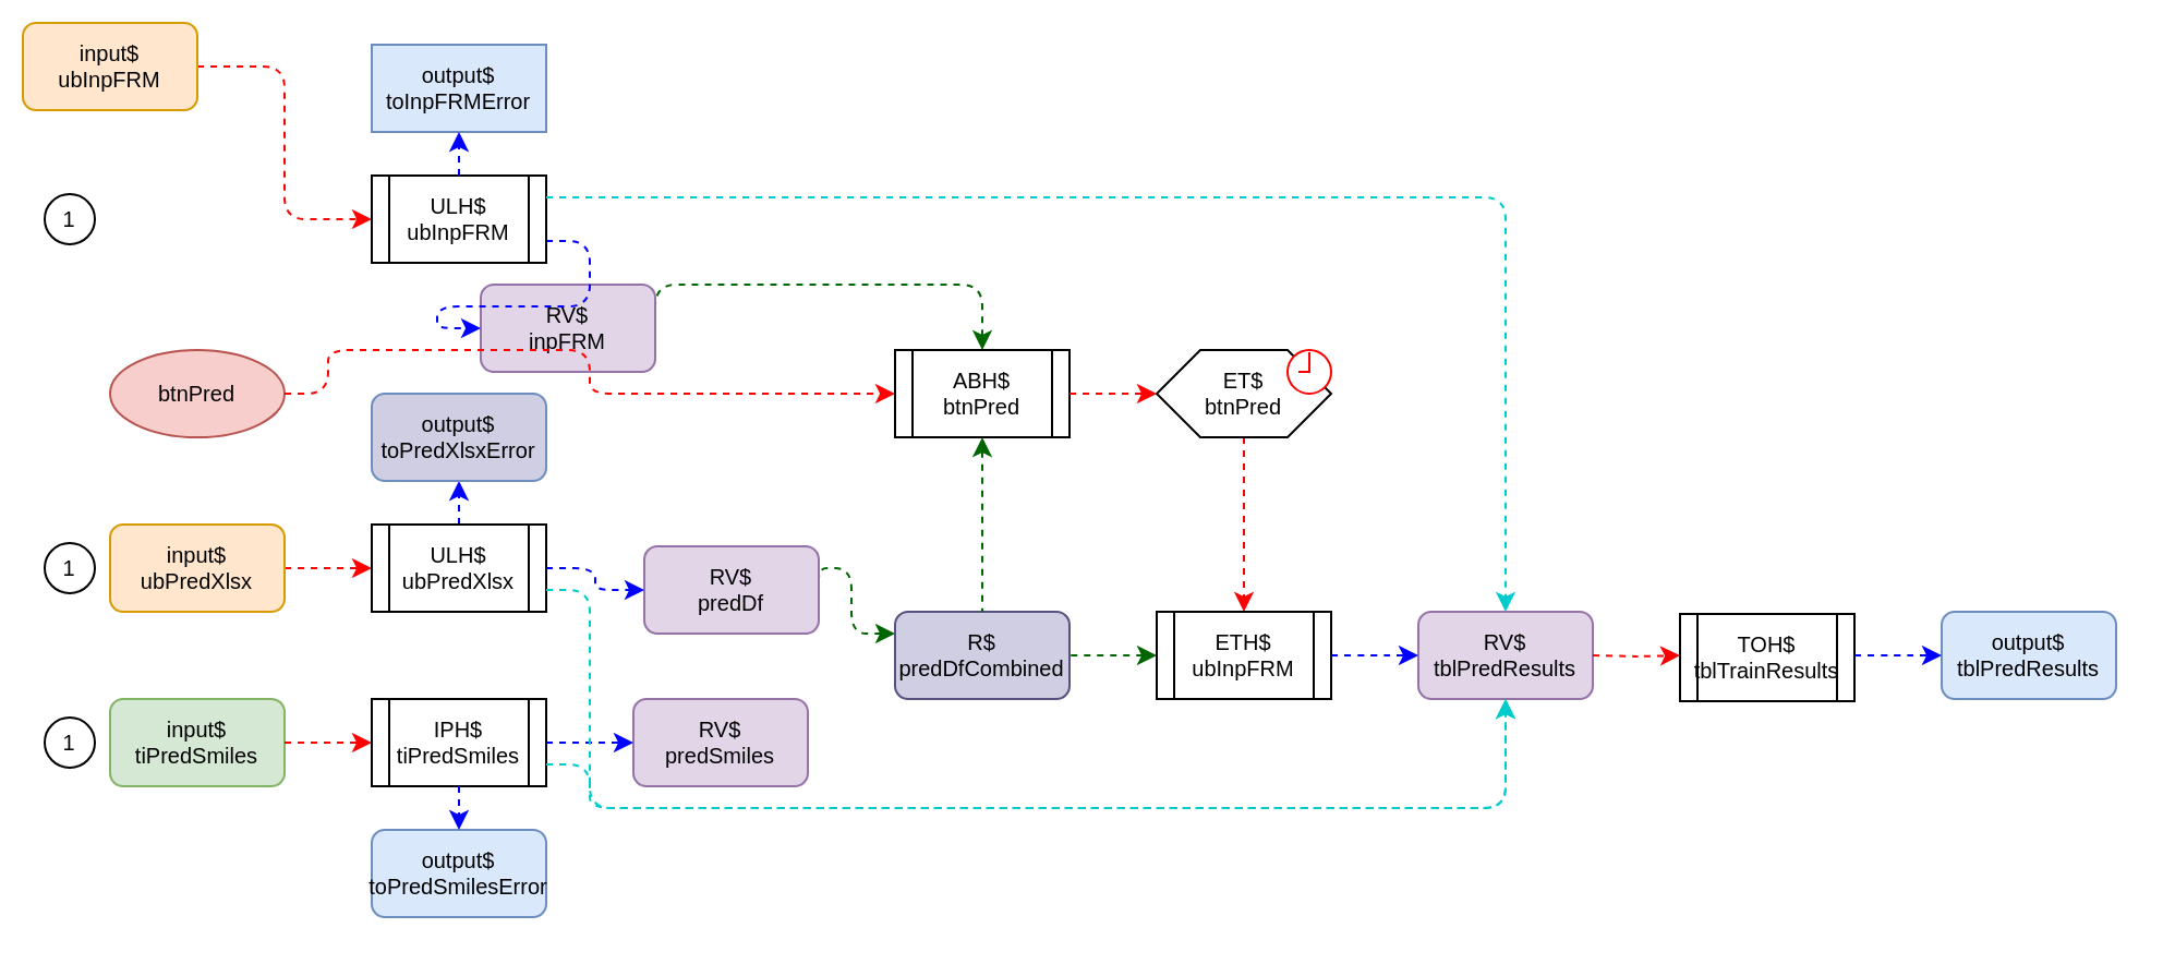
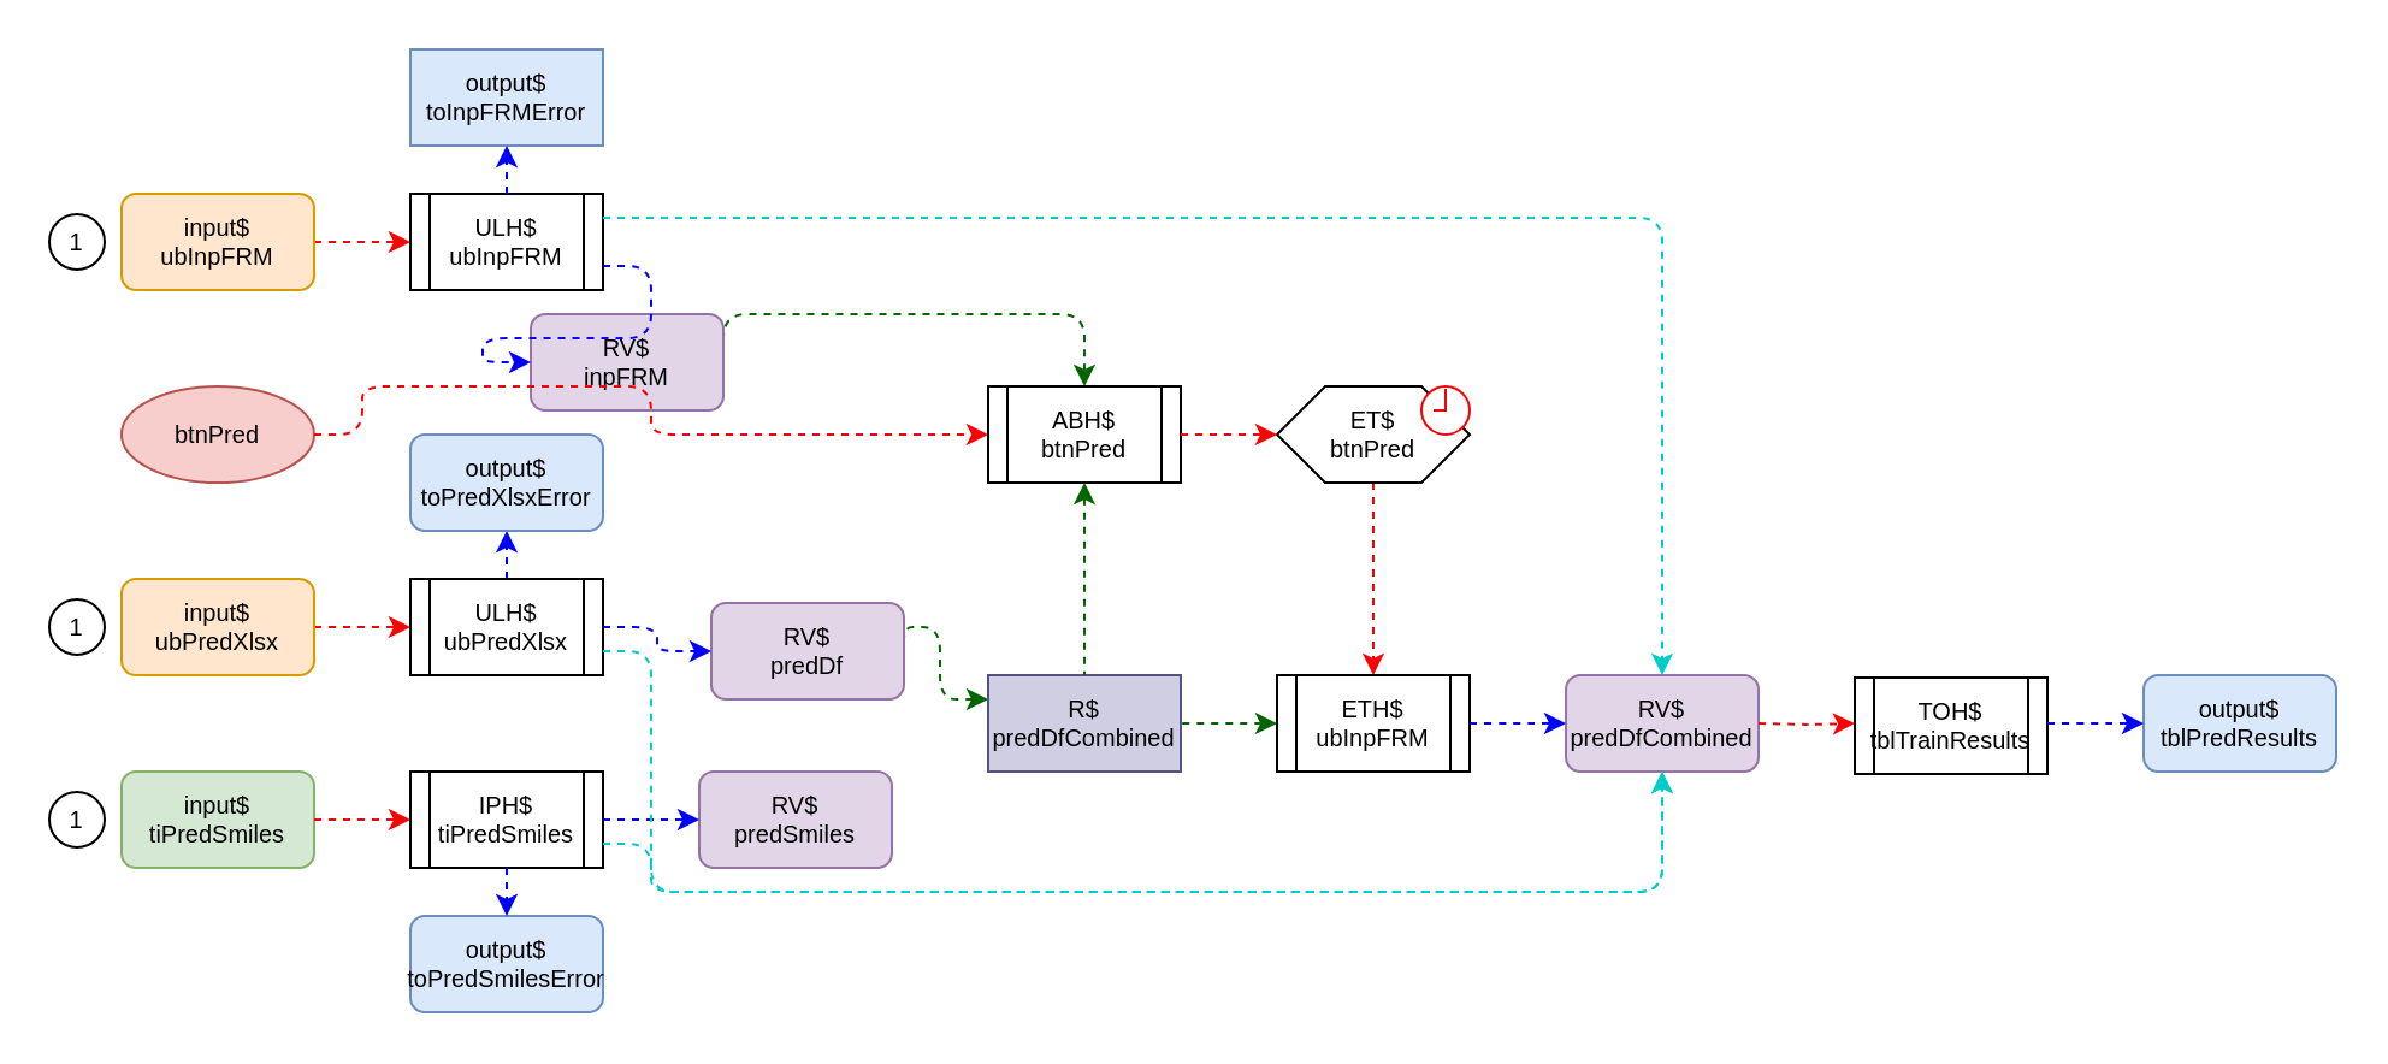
- <mxCell id="4" value="input$&lt;br style=&quot;font-size: 10px;&quot;&gt;ubInpFRM" style="rounded=1;whiteSpace=wrap;html=1;fillColor=#ffe6cc;strokeColor=#d79b00;fontSize=10;" parent="1" vertex="1"><mxGeometry x="10" y="10" width="80" height="40" as="geometry" /></mxCell>
+ <mxCell id="4" value="input$&lt;br style=&quot;font-size: 10px;&quot;&gt;ubInpFRM" style="rounded=1;whiteSpace=wrap;html=1;fillColor=#ffe6cc;strokeColor=#d79b00;fontSize=10;" parent="1" vertex="1"><mxGeometry x="50" y="80" width="80" height="40" as="geometry" /></mxCell>
- <mxCell id="15" value="output$&lt;br style=&quot;font-size: 10px;&quot;&gt;toPredXlsxError" style="rounded=1;whiteSpace=wrap;html=1;fillColor=#d0cee2;strokeColor=#6c8ebf;fontSize=10;" parent="1" vertex="1"><mxGeometry x="170" y="180" width="80" height="40" as="geometry" /></mxCell>
+ <mxCell id="15" value="output$&lt;br style=&quot;font-size: 10px;&quot;&gt;toPredXlsxError" style="rounded=1;whiteSpace=wrap;html=1;fillColor=#dae8fc;strokeColor=#6c8ebf;fontSize=10;" parent="1" vertex="1"><mxGeometry x="170" y="180" width="80" height="40" as="geometry" /></mxCell>
- <mxCell id="22" value="R$&lt;br style=&quot;font-size: 10px;&quot;&gt;predDfCombined" style="rounded=1;whiteSpace=wrap;html=1;fillColor=#d0cee2;strokeColor=#56517e;fontSize=10;" parent="1" vertex="1"><mxGeometry x="410" y="280" width="80" height="40" as="geometry" /></mxCell>
+ <mxCell id="22" value="R$&lt;br style=&quot;font-size: 10px;&quot;&gt;predDfCombined" style="whiteSpace=wrap;html=1;fillColor=#d0cee2;strokeColor=#56517e;fontSize=10;rounded=0;" parent="1" vertex="1"><mxGeometry x="410" y="280" width="80" height="40" as="geometry" /></mxCell>
- <mxCell id="25" value="RV$&lt;br style=&quot;font-size: 10px;&quot;&gt;tblPredResults" style="rounded=1;whiteSpace=wrap;html=1;fillColor=#e1d5e7;strokeColor=#9673a6;fontSize=10;" parent="1" vertex="1"><mxGeometry x="650" y="280" width="80" height="40" as="geometry" /></mxCell>
+ <mxCell id="25" value="RV$&lt;br style=&quot;font-size: 10px;&quot;&gt;predDfCombined" style="rounded=1;whiteSpace=wrap;html=1;fillColor=#e1d5e7;strokeColor=#9673a6;fontSize=10;" parent="1" vertex="1"><mxGeometry x="650" y="280" width="80" height="40" as="geometry" /></mxCell>
